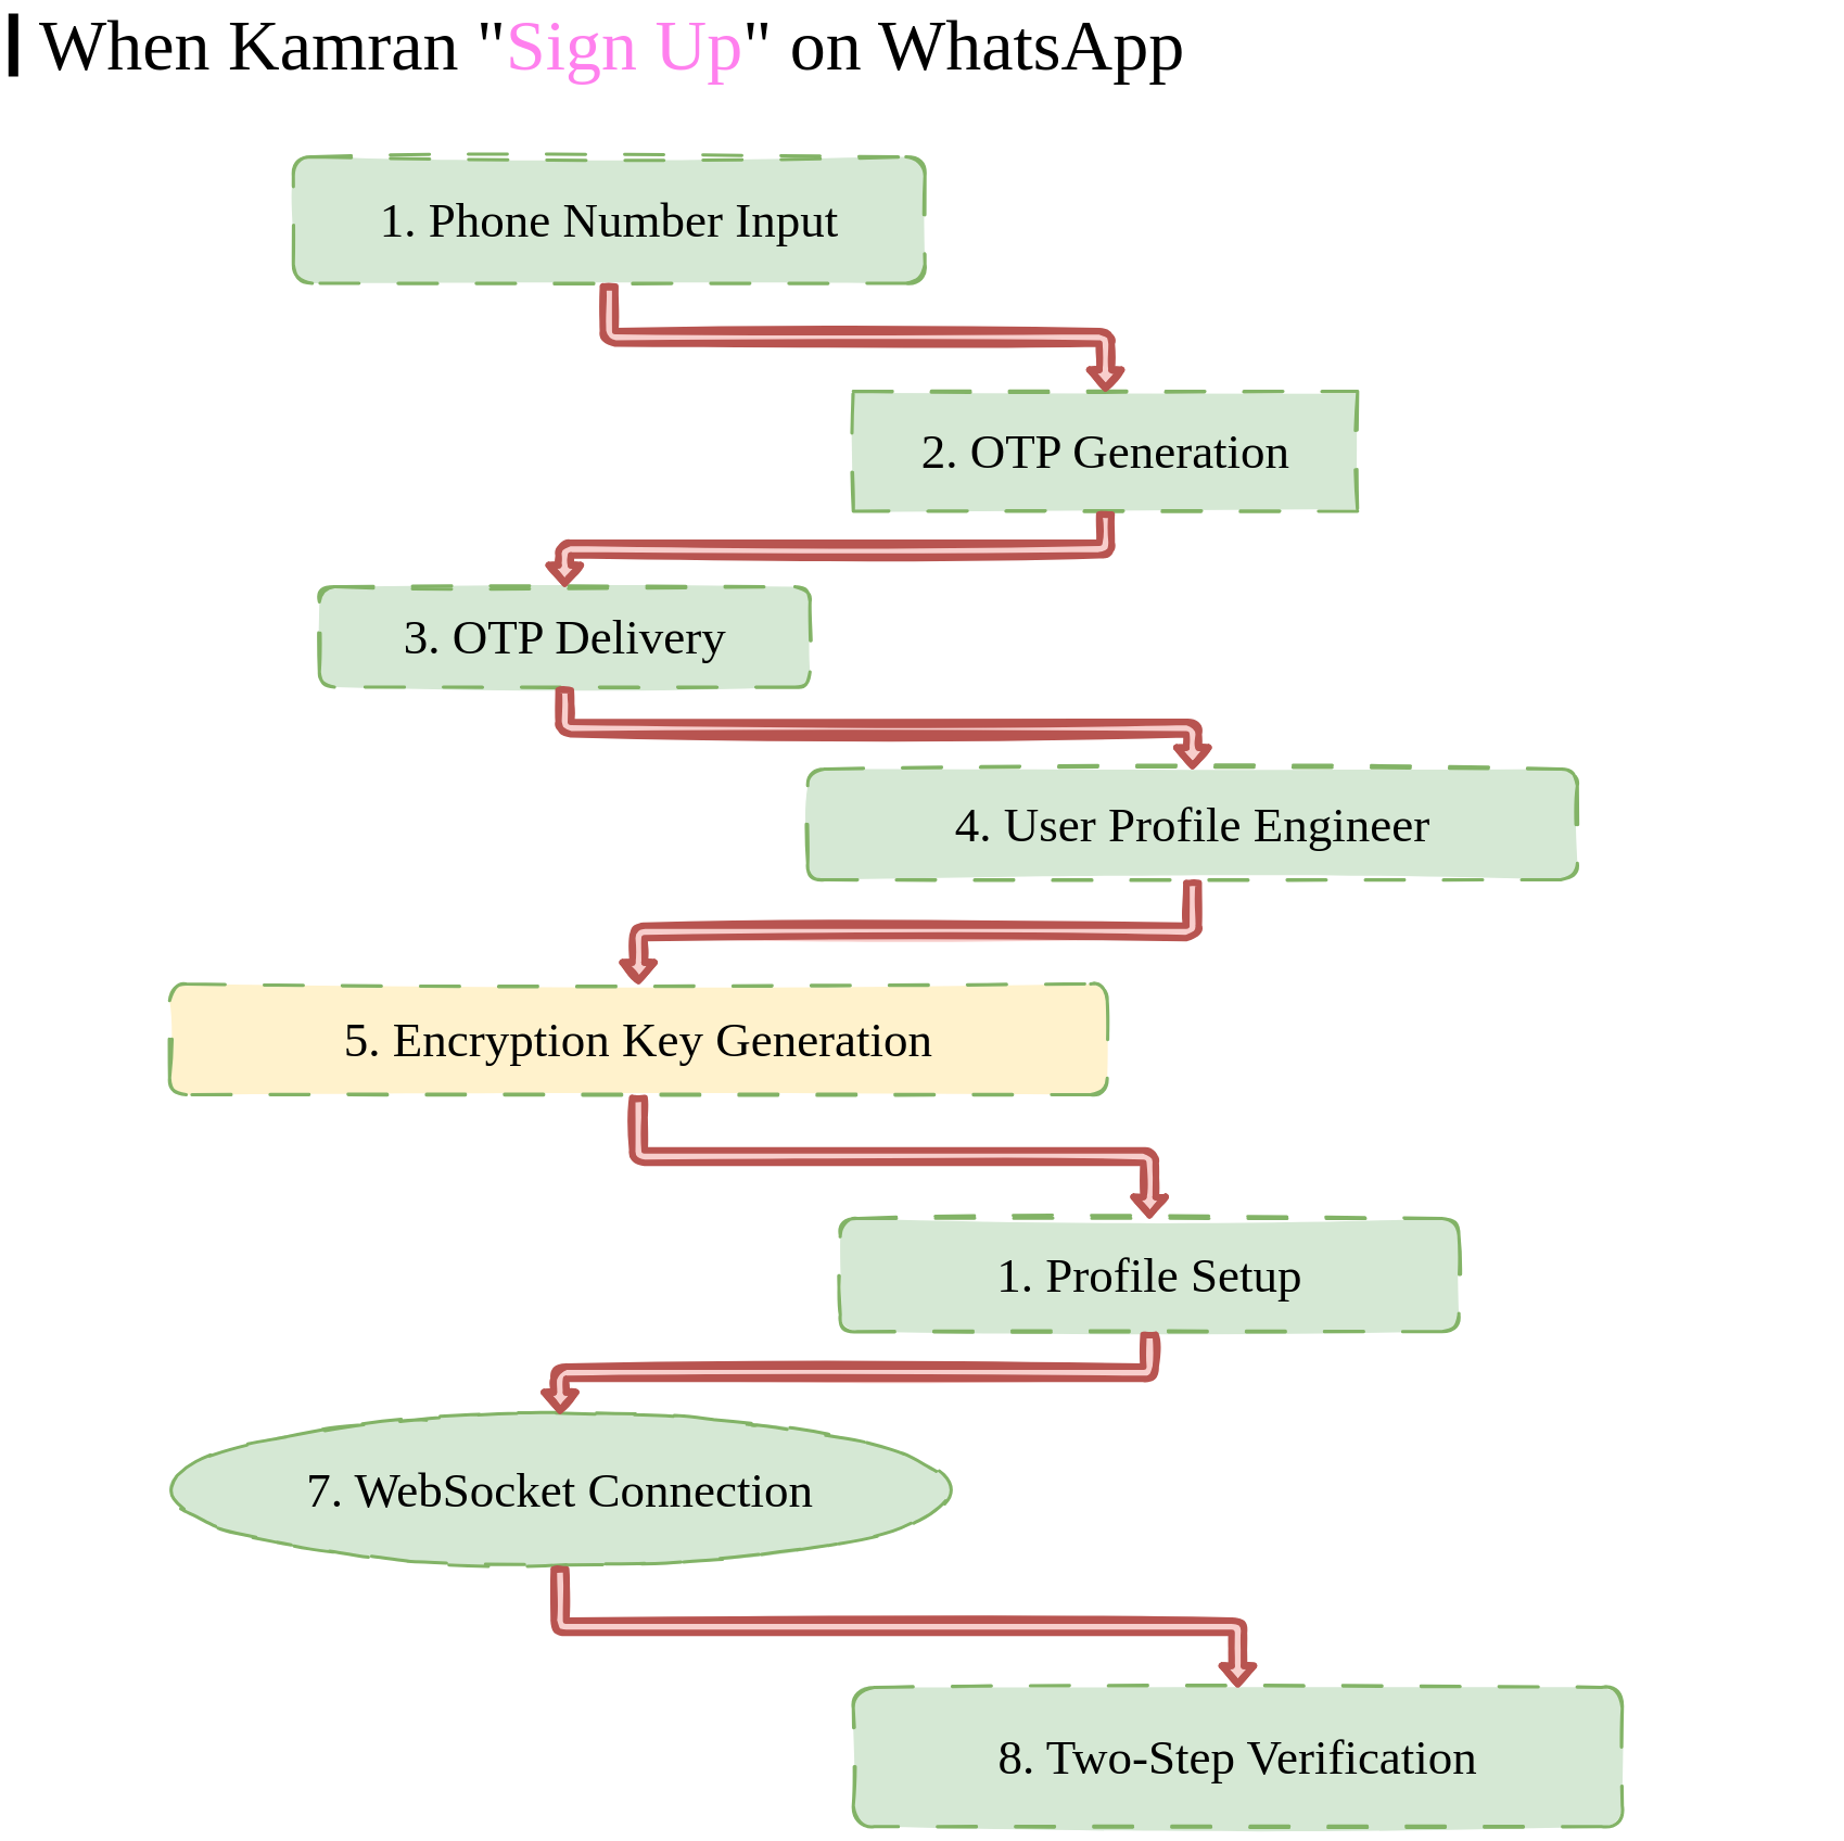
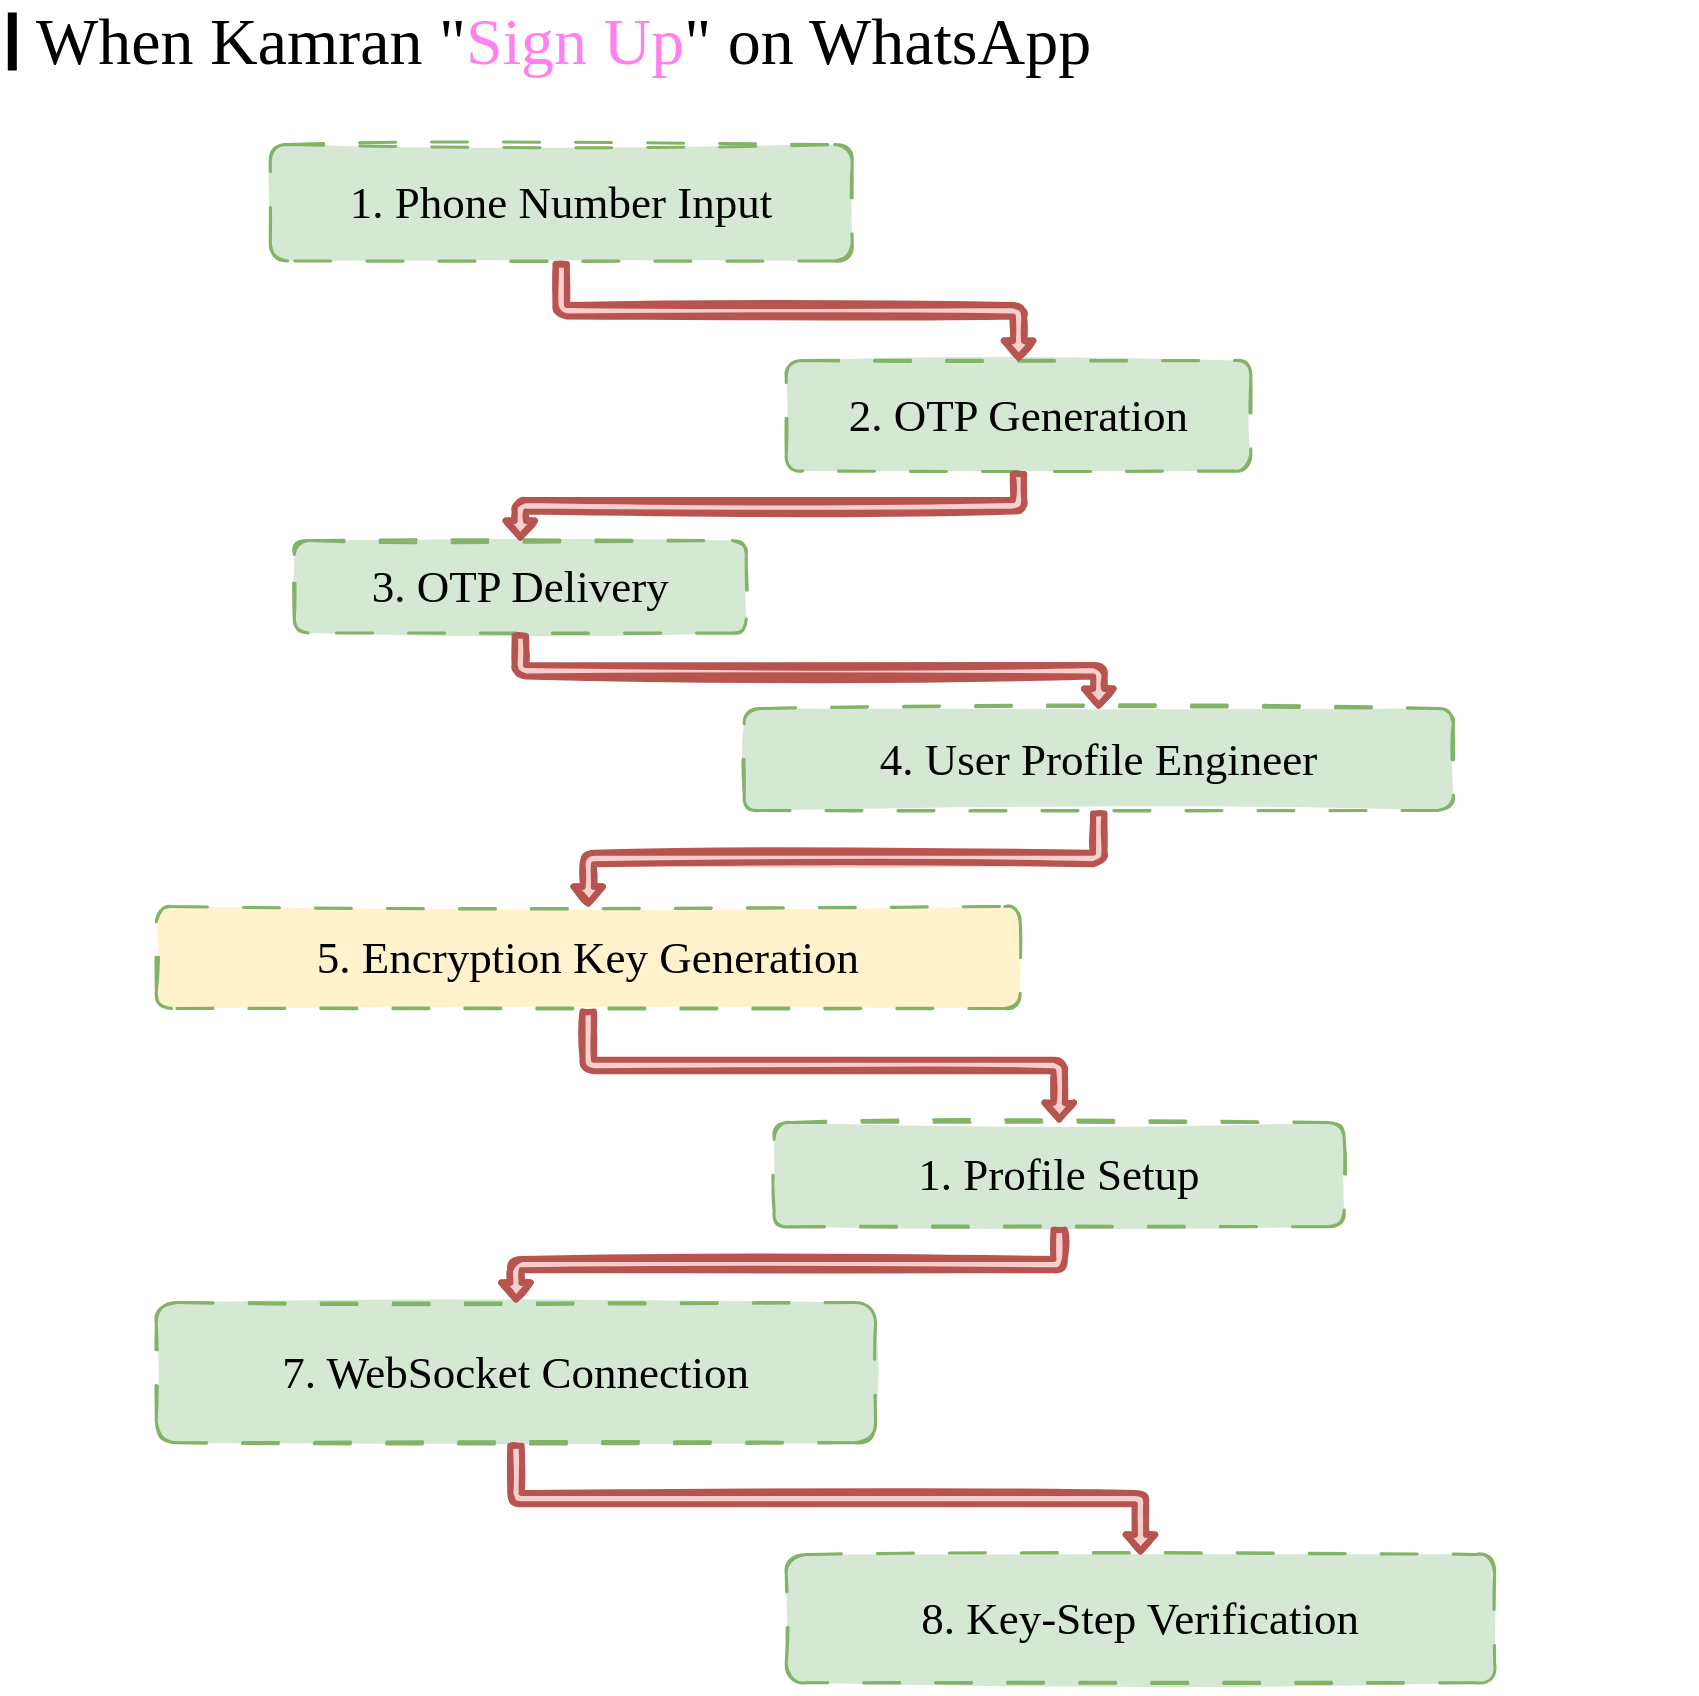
- <mxCell id="5" value="2. OTP Generation" style="whiteSpace=wrap;strokeWidth=5;dashed=1;dashPattern=12 12;sketch=1;jiggle=2;fillStyle=solid;curveFitting=1;strokeColor=#82b366;align=center;verticalAlign=middle;fontFamily=Gloria Hallelujah;fontSource=https%3A%2F%2Ffonts.googleapis.com%2Fcss%3Ffamily%3DGloria%2BHallelujah;fontSize=75;fontColor=default;fillColor=#d5e8d4;rounded=0;" parent="1" vertex="1"><mxGeometry x="1310" y="600" width="774.5" height="184" as="geometry" /></mxCell>
+ <mxCell id="5" value="2. OTP Generation" style="whiteSpace=wrap;strokeWidth=5;rounded=1;dashed=1;dashPattern=12 12;sketch=1;jiggle=2;fillStyle=solid;curveFitting=1;strokeColor=#82b366;align=center;verticalAlign=middle;fontFamily=Gloria Hallelujah;fontSource=https%3A%2F%2Ffonts.googleapis.com%2Fcss%3Ffamily%3DGloria%2BHallelujah;fontSize=75;fontColor=default;fillColor=#d5e8d4;" parent="1" vertex="1"><mxGeometry x="1310" y="600" width="774.5" height="184" as="geometry" /></mxCell>
- <mxCell id="10" value="7. WebSocket Connection" style="ellipse;whiteSpace=wrap;strokeWidth=5;dashed=1;dashPattern=12 12;sketch=1;jiggle=2;fillStyle=solid;curveFitting=1;strokeColor=#82b366;align=center;verticalAlign=middle;fontFamily=Gloria Hallelujah;fontSource=https%3A%2F%2Ffonts.googleapis.com%2Fcss%3Ffamily%3DGloria%2BHallelujah;fontSize=75;fontColor=default;fillColor=#d5e8d4;" parent="1" vertex="1"><mxGeometry x="260" y="2170" width="1199" height="234" as="geometry" /></mxCell>
+ <mxCell id="10" value="7. WebSocket Connection" style="whiteSpace=wrap;strokeWidth=5;rounded=1;dashed=1;dashPattern=12 12;sketch=1;jiggle=2;fillStyle=solid;curveFitting=1;strokeColor=#82b366;align=center;verticalAlign=middle;fontFamily=Gloria Hallelujah;fontSource=https%3A%2F%2Ffonts.googleapis.com%2Fcss%3Ffamily%3DGloria%2BHallelujah;fontSize=75;fontColor=default;fillColor=#d5e8d4;" parent="1" vertex="1"><mxGeometry x="260" y="2170" width="1199" height="234" as="geometry" /></mxCell>
- <mxCell id="11" value="8. Two-Step Verification" style="whiteSpace=wrap;strokeWidth=5;rounded=1;dashed=1;dashPattern=12 12;sketch=1;jiggle=2;fillStyle=solid;curveFitting=1;strokeColor=#82b366;align=center;verticalAlign=middle;fontFamily=Gloria Hallelujah;fontSource=https%3A%2F%2Ffonts.googleapis.com%2Fcss%3Ffamily%3DGloria%2BHallelujah;fontSize=75;fontColor=default;fillColor=#d5e8d4;" parent="1" vertex="1"><mxGeometry x="1310" y="2590" width="1181" height="214" as="geometry" /></mxCell>
+ <mxCell id="11" value="8. Key-Step Verification" style="whiteSpace=wrap;strokeWidth=5;rounded=1;dashed=1;dashPattern=12 12;sketch=1;jiggle=2;fillStyle=solid;curveFitting=1;strokeColor=#82b366;align=center;verticalAlign=middle;fontFamily=Gloria Hallelujah;fontSource=https%3A%2F%2Ffonts.googleapis.com%2Fcss%3Ffamily%3DGloria%2BHallelujah;fontSize=75;fontColor=default;fillColor=#d5e8d4;" parent="1" vertex="1"><mxGeometry x="1310" y="2590" width="1181" height="214" as="geometry" /></mxCell>
